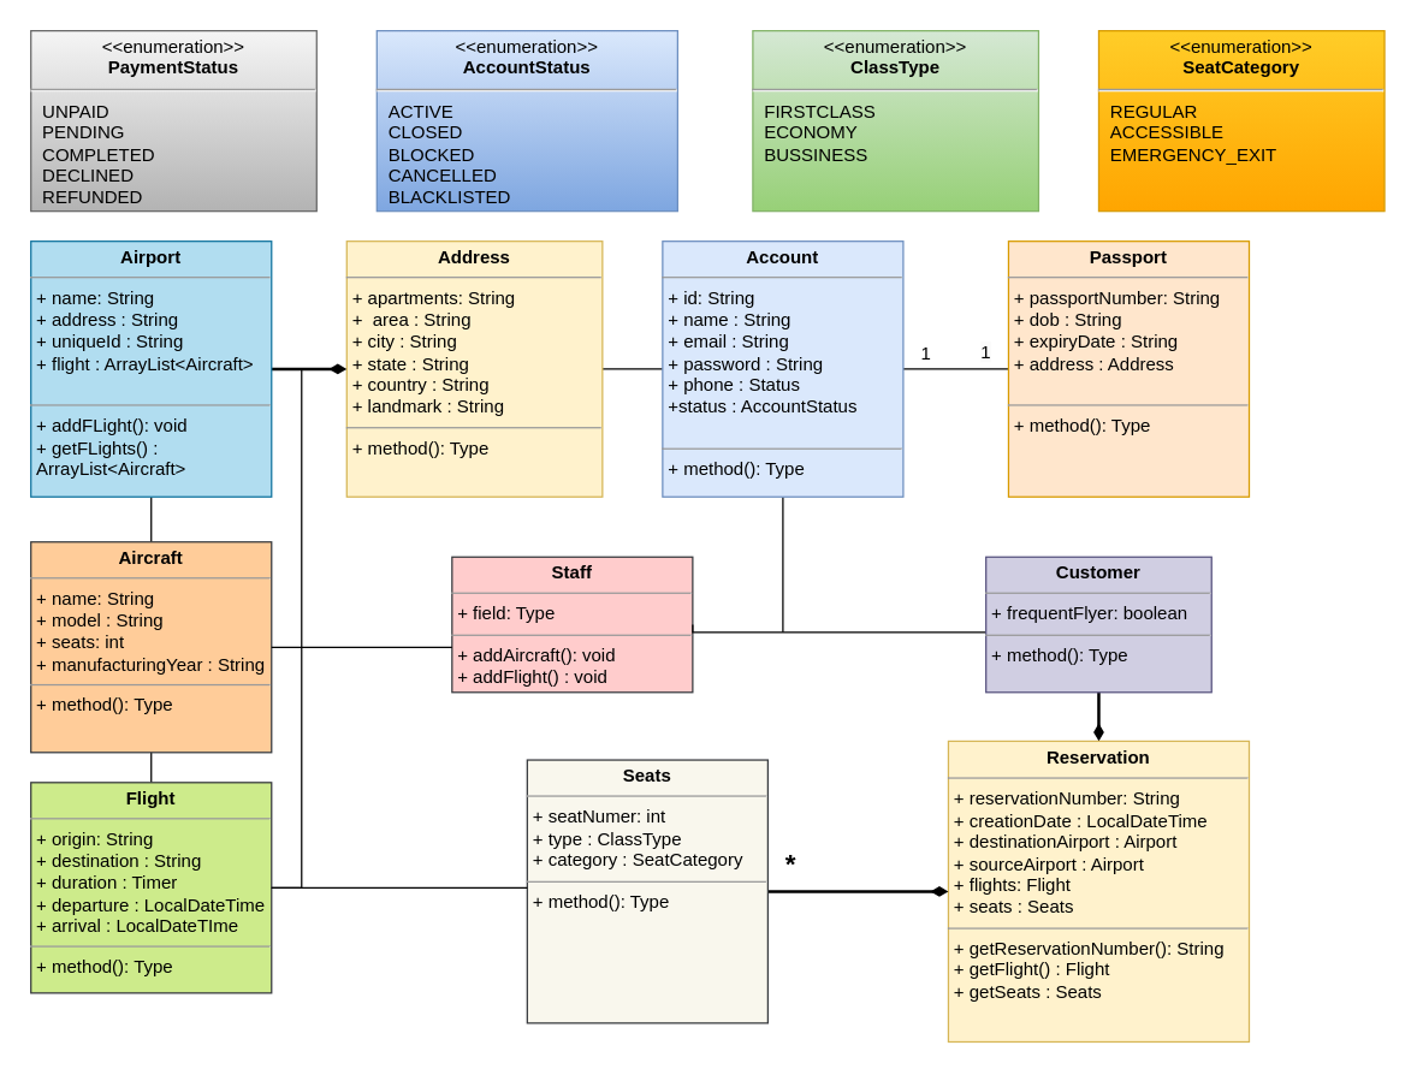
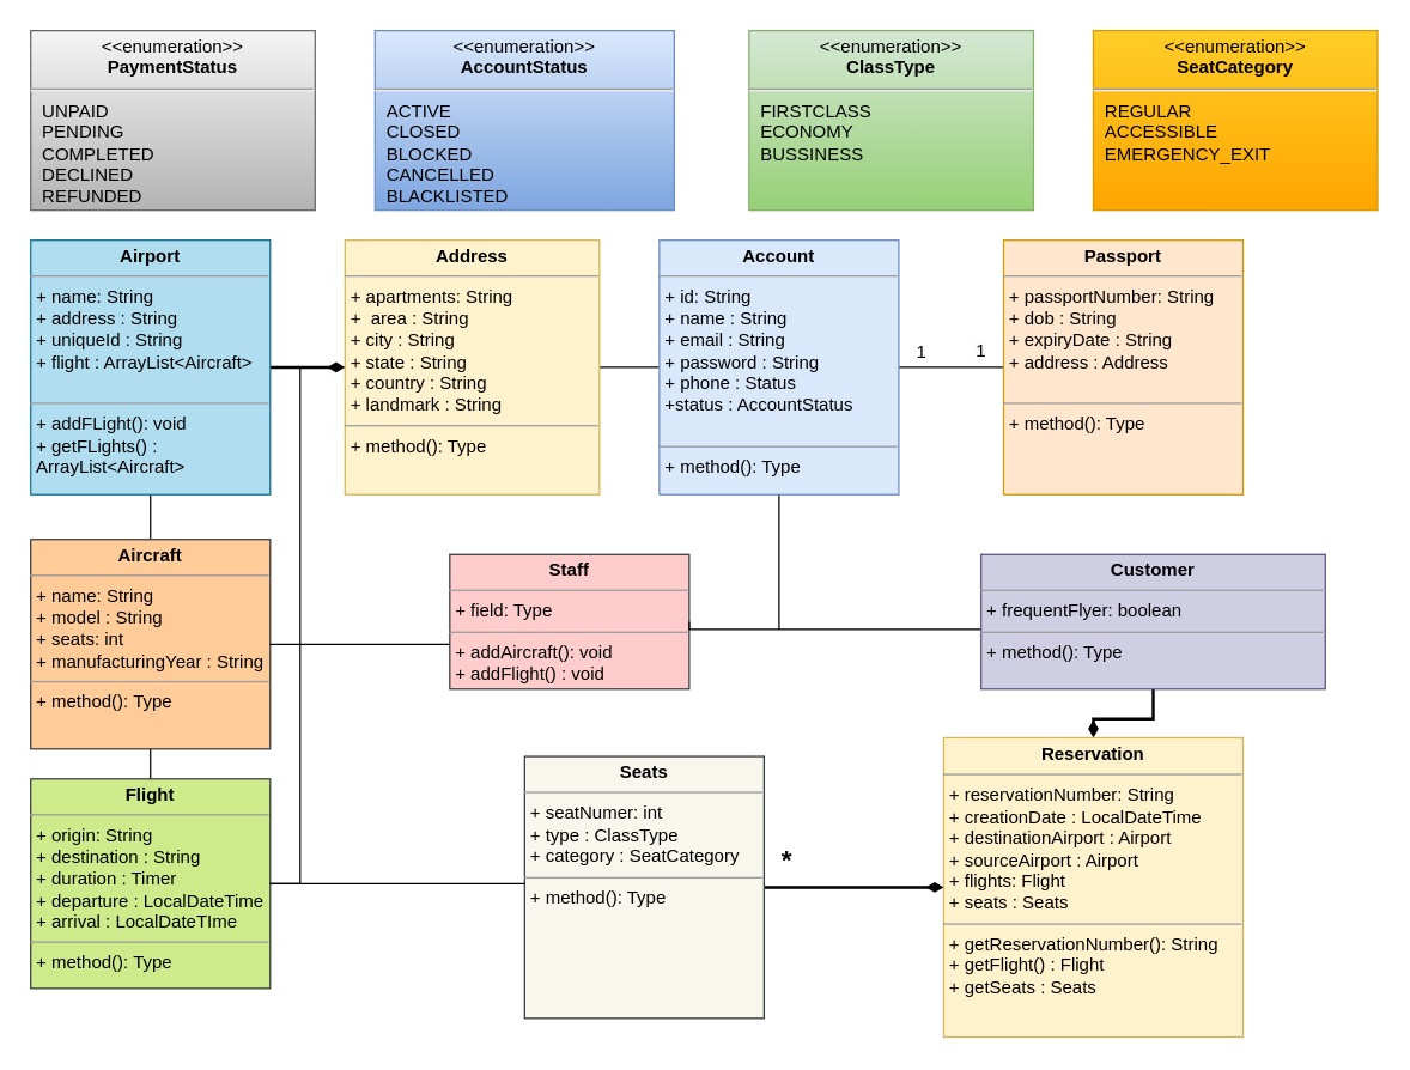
- <mxCell id="9" value="&lt;p style=&quot;margin:0px;margin-top:4px;text-align:center;&quot;&gt;&lt;b&gt;Customer&lt;/b&gt;&lt;/p&gt;&lt;hr size=&quot;1&quot;&gt;&lt;p style=&quot;margin:0px;margin-left:4px;&quot;&gt;+ frequentFlyer: boolean&lt;/p&gt;&lt;hr size=&quot;1&quot;&gt;&lt;p style=&quot;margin:0px;margin-left:4px;&quot;&gt;+ method(): Type&lt;/p&gt;" style="verticalAlign=top;align=left;overflow=fill;fontSize=12;fontFamily=Helvetica;html=1;whiteSpace=wrap;fillColor=#d0cee2;strokeColor=#56517e;" vertex="1" parent="1"><mxGeometry x="655" y="370" width="150" height="90" as="geometry" /></mxCell>
+ <mxCell id="9" value="&lt;p style=&quot;margin:0px;margin-top:4px;text-align:center;&quot;&gt;&lt;b&gt;Customer&lt;/b&gt;&lt;/p&gt;&lt;hr size=&quot;1&quot;&gt;&lt;p style=&quot;margin:0px;margin-left:4px;&quot;&gt;+ frequentFlyer: boolean&lt;/p&gt;&lt;hr size=&quot;1&quot;&gt;&lt;p style=&quot;margin:0px;margin-left:4px;&quot;&gt;+ method(): Type&lt;/p&gt;" style="verticalAlign=top;align=left;overflow=fill;fontSize=12;fontFamily=Helvetica;html=1;whiteSpace=wrap;fillColor=#d0cee2;strokeColor=#56517e;" vertex="1" parent="1"><mxGeometry x="655" y="370" width="230" height="90" as="geometry" /></mxCell>
